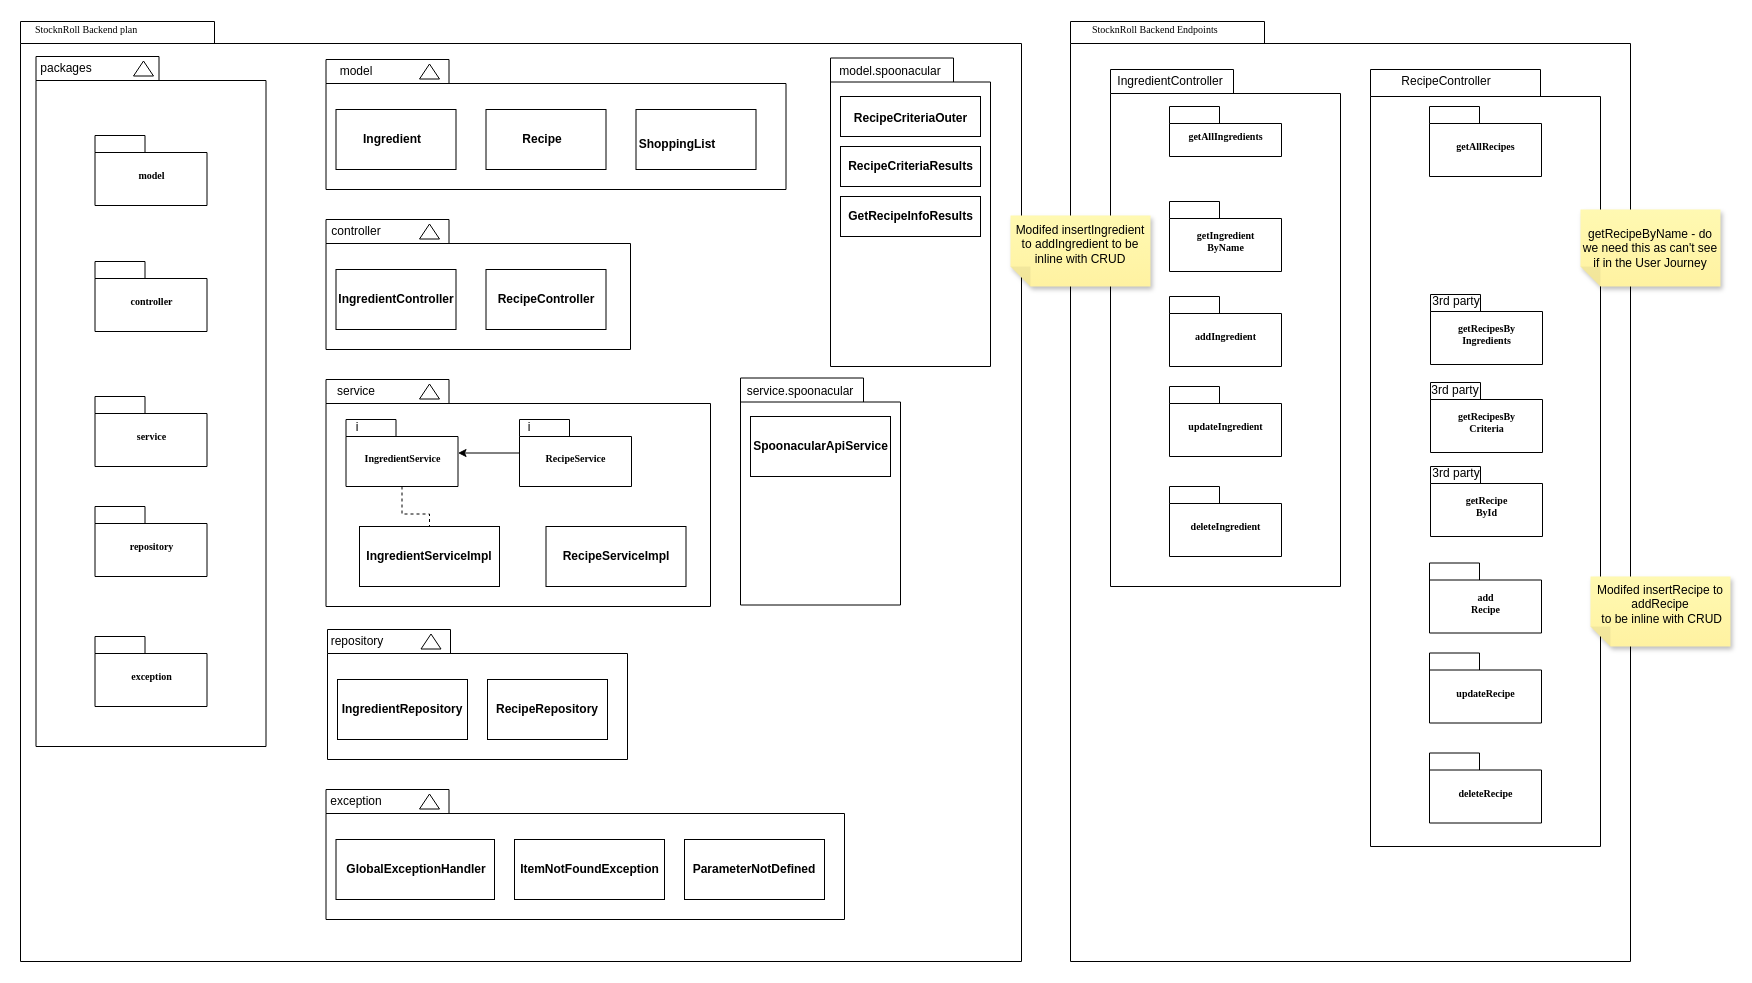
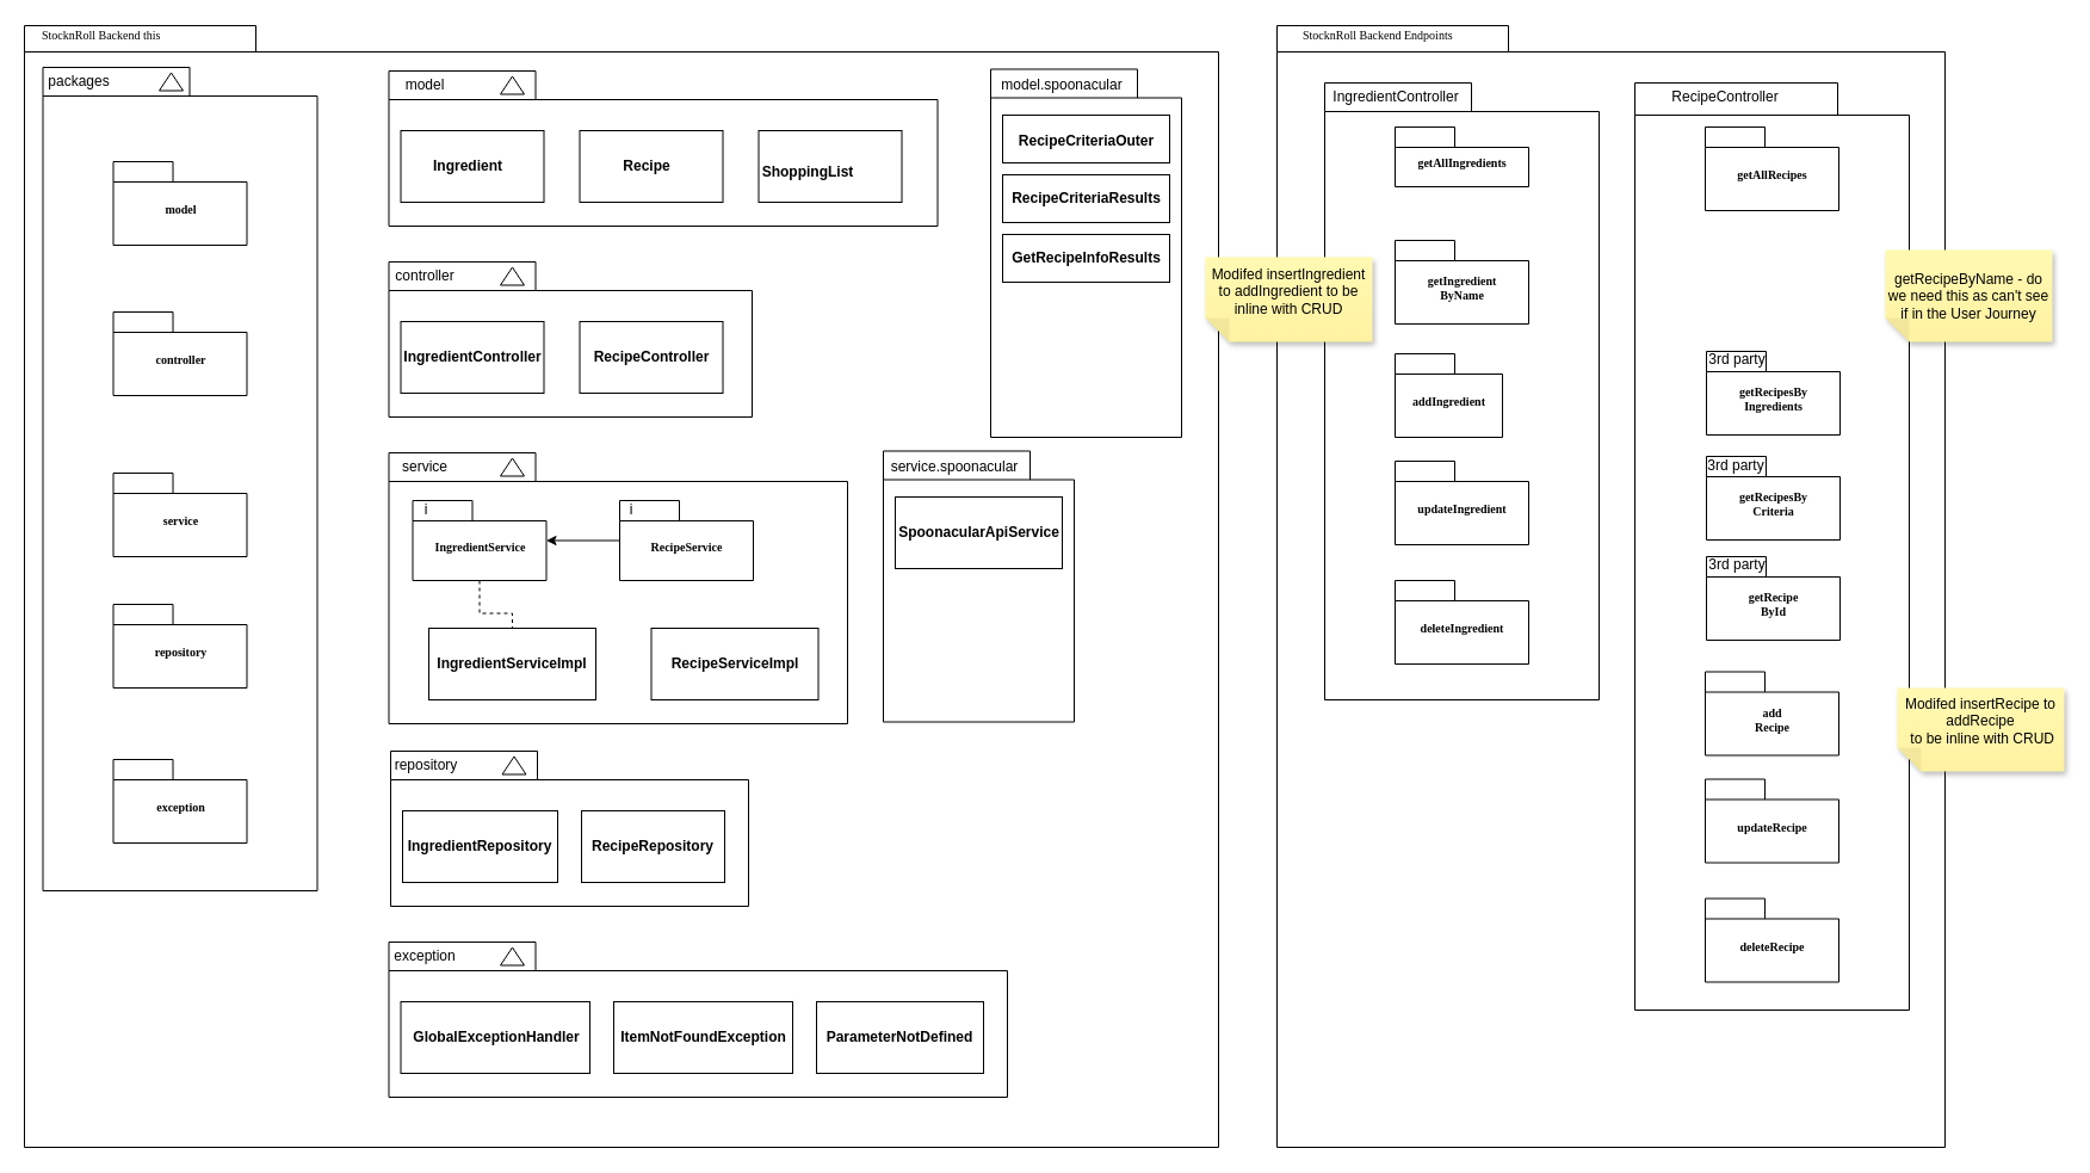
- <mxCell id="3" value="StocknRoll Backend plan" style="text;html=1;align=left;verticalAlign=top;spacingTop=-4;fontSize=10;fontFamily=Verdana" parent="1" vertex="1"><mxGeometry x="33" y="20.5" width="130" height="20" as="geometry" /></mxCell>
+ <mxCell id="3" value="StocknRoll Backend this" style="text;html=1;align=left;verticalAlign=top;spacingTop=-4;fontSize=10;fontFamily=Verdana" parent="1" vertex="1"><mxGeometry x="33" y="20.5" width="130" height="20" as="geometry" /></mxCell>
- <mxCell id="55" value="add&lt;span style=&quot;background-color: initial;&quot;&gt;Ingredient&lt;/span&gt;" style="shape=folder;fontStyle=1;spacingTop=10;tabWidth=50;tabHeight=17;tabPosition=left;html=1;rounded=0;shadow=0;comic=0;labelBackgroundColor=none;strokeWidth=1;fontFamily=Verdana;fontSize=10;align=center;" parent="51" vertex="1"><mxGeometry x="59" y="230" width="112" height="70" as="geometry" /></mxCell>
+ <mxCell id="55" value="add&lt;span style=&quot;background-color: initial;&quot;&gt;Ingredient&lt;/span&gt;" style="shape=folder;fontStyle=1;spacingTop=10;tabWidth=50;tabHeight=17;tabPosition=left;html=1;rounded=0;shadow=0;comic=0;labelBackgroundColor=none;strokeWidth=1;fontFamily=Verdana;fontSize=10;align=center;" parent="51" vertex="1"><mxGeometry x="59" y="230" width="90" height="70" as="geometry" /></mxCell>
